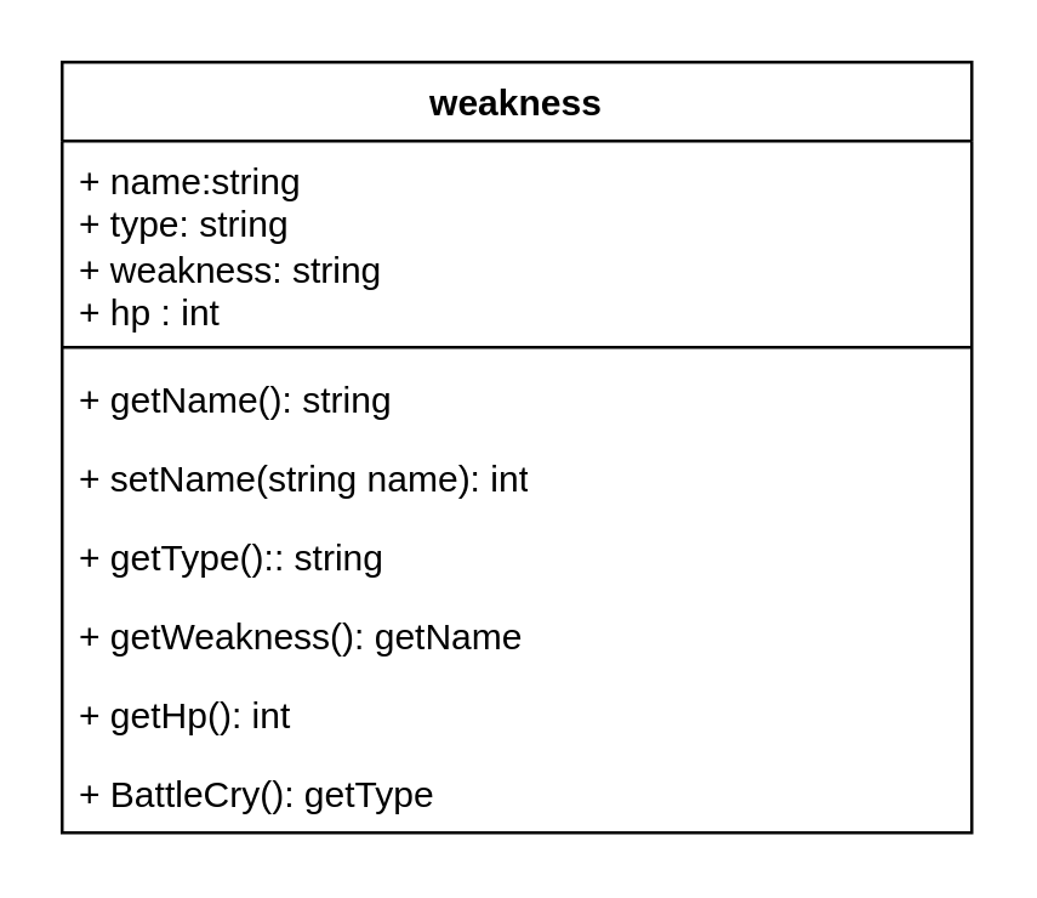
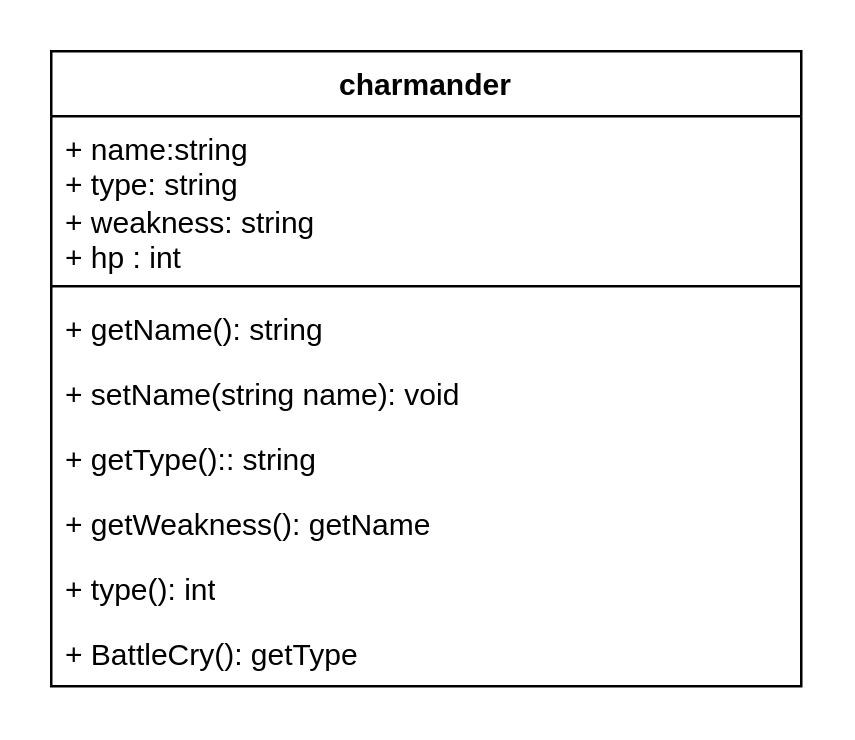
- <mxCell id="2" value="weakness" style="swimlane;fontStyle=1;align=center;verticalAlign=top;childLayout=stackLayout;horizontal=1;startSize=26;horizontalStack=0;resizeParent=1;resizeParentMax=0;resizeLast=0;collapsible=1;marginBottom=0;whiteSpace=wrap;html=1;" vertex="1" parent="1"><mxGeometry x="20" y="20" width="300" height="254" as="geometry" /></mxCell>
+ <mxCell id="2" value="charmander" style="swimlane;fontStyle=1;align=center;verticalAlign=top;childLayout=stackLayout;horizontal=1;startSize=26;horizontalStack=0;resizeParent=1;resizeParentMax=0;resizeLast=0;collapsible=1;marginBottom=0;whiteSpace=wrap;html=1;" vertex="1" parent="1"><mxGeometry x="20" y="20" width="300" height="254" as="geometry" /></mxCell>
- <mxCell id="6" value="+ setName(string name): int" style="text;strokeColor=none;fillColor=none;align=left;verticalAlign=top;spacingLeft=4;spacingRight=4;overflow=hidden;rotatable=0;points=[[0,0.5],[1,0.5]];portConstraint=eastwest;whiteSpace=wrap;html=1;" vertex="1" parent="2"><mxGeometry y="124" width="300" height="26" as="geometry" /></mxCell>
+ <mxCell id="6" value="+ setName(string name): void" style="text;strokeColor=none;fillColor=none;align=left;verticalAlign=top;spacingLeft=4;spacingRight=4;overflow=hidden;rotatable=0;points=[[0,0.5],[1,0.5]];portConstraint=eastwest;whiteSpace=wrap;html=1;" vertex="1" parent="2"><mxGeometry y="124" width="300" height="26" as="geometry" /></mxCell>
- <mxCell id="9" value="+ getHp(): int" style="text;strokeColor=none;fillColor=none;align=left;verticalAlign=top;spacingLeft=4;spacingRight=4;overflow=hidden;rotatable=0;points=[[0,0.5],[1,0.5]];portConstraint=eastwest;whiteSpace=wrap;html=1;" vertex="1" parent="2"><mxGeometry y="202" width="300" height="26" as="geometry" /></mxCell>
+ <mxCell id="9" value="+ type(): int" style="text;strokeColor=none;fillColor=none;align=left;verticalAlign=top;spacingLeft=4;spacingRight=4;overflow=hidden;rotatable=0;points=[[0,0.5],[1,0.5]];portConstraint=eastwest;whiteSpace=wrap;html=1;" vertex="1" parent="2"><mxGeometry y="202" width="300" height="26" as="geometry" /></mxCell>
